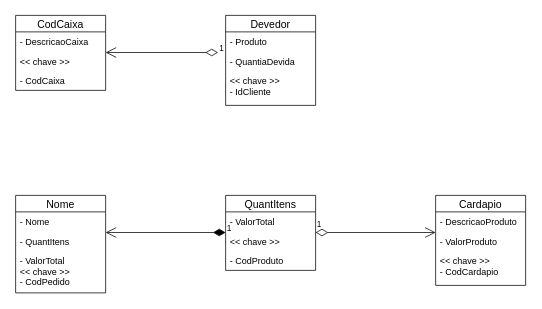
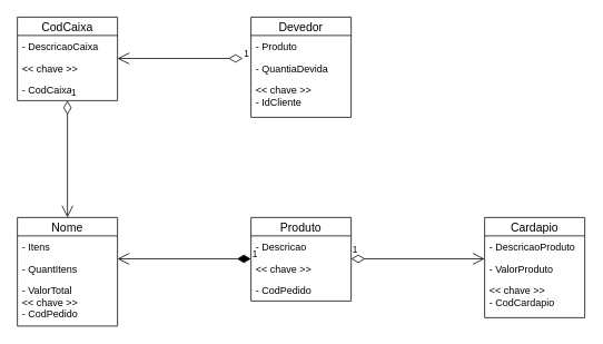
+ <mxCell id="24" value="1" style="endArrow=open;html=1;endSize=12;startArrow=diamondThin;startSize=14;startFill=0;edgeStyle=orthogonalEdgeStyle;align=left;verticalAlign=bottom;entryX=0.5;entryY=0;entryDx=0;entryDy=0;exitX=0.5;exitY=1;exitDx=0;exitDy=0;exitPerimeter=0;" edge="1" parent="1" source="13" target="6"><mxGeometry x="-1" y="3" relative="1" as="geometry"><mxPoint x="79.5" y="130" as="sourcePoint" /><mxPoint x="79.5" y="250" as="targetPoint" /></mxGeometry></mxCell>
- <mxCell id="18" value="QuantItens" style="swimlane;fontStyle=0;childLayout=stackLayout;horizontal=1;startSize=22;horizontalStack=0;resizeParent=1;resizeParentMax=0;resizeLast=0;collapsible=1;marginBottom=0;align=center;fontSize=14;" vertex="1" parent="1"><mxGeometry x="300" y="260" width="120" height="100" as="geometry" /></mxCell>
+ <mxCell id="18" value="Produto" style="swimlane;fontStyle=0;childLayout=stackLayout;horizontal=1;startSize=22;horizontalStack=0;resizeParent=1;resizeParentMax=0;resizeLast=0;collapsible=1;marginBottom=0;align=center;fontSize=14;" vertex="1" parent="1"><mxGeometry x="300" y="260" width="120" height="100" as="geometry" /></mxCell>
- <mxCell id="7" value="- Nome" style="text;strokeColor=none;fillColor=none;spacingLeft=4;spacingRight=4;overflow=hidden;rotatable=0;points=[[0,0.5],[1,0.5]];portConstraint=eastwest;fontSize=12;" vertex="1" parent="6"><mxGeometry y="22" width="120" height="26" as="geometry" /></mxCell>
+ <mxCell id="7" value="- Itens" style="text;strokeColor=none;fillColor=none;spacingLeft=4;spacingRight=4;overflow=hidden;rotatable=0;points=[[0,0.5],[1,0.5]];portConstraint=eastwest;fontSize=12;" vertex="1" parent="6"><mxGeometry y="22" width="120" height="26" as="geometry" /></mxCell>
- <mxCell id="19" value="- ValorTotal" style="text;strokeColor=none;fillColor=none;spacingLeft=4;spacingRight=4;overflow=hidden;rotatable=0;points=[[0,0.5],[1,0.5]];portConstraint=eastwest;fontSize=12;" vertex="1" parent="18"><mxGeometry y="22" width="120" height="26" as="geometry" /></mxCell>
+ <mxCell id="19" value="- Descricao" style="text;strokeColor=none;fillColor=none;spacingLeft=4;spacingRight=4;overflow=hidden;rotatable=0;points=[[0,0.5],[1,0.5]];portConstraint=eastwest;fontSize=12;" vertex="1" parent="18"><mxGeometry y="22" width="120" height="26" as="geometry" /></mxCell>
- <mxCell id="21" value="- CodProduto" style="text;strokeColor=none;fillColor=none;spacingLeft=4;spacingRight=4;overflow=hidden;rotatable=0;points=[[0,0.5],[1,0.5]];portConstraint=eastwest;fontSize=12;" vertex="1" parent="18"><mxGeometry y="74" width="120" height="26" as="geometry" /></mxCell>
+ <mxCell id="21" value="- CodPedido" style="text;strokeColor=none;fillColor=none;spacingLeft=4;spacingRight=4;overflow=hidden;rotatable=0;points=[[0,0.5],[1,0.5]];portConstraint=eastwest;fontSize=12;" vertex="1" parent="18"><mxGeometry y="74" width="120" height="26" as="geometry" /></mxCell>
